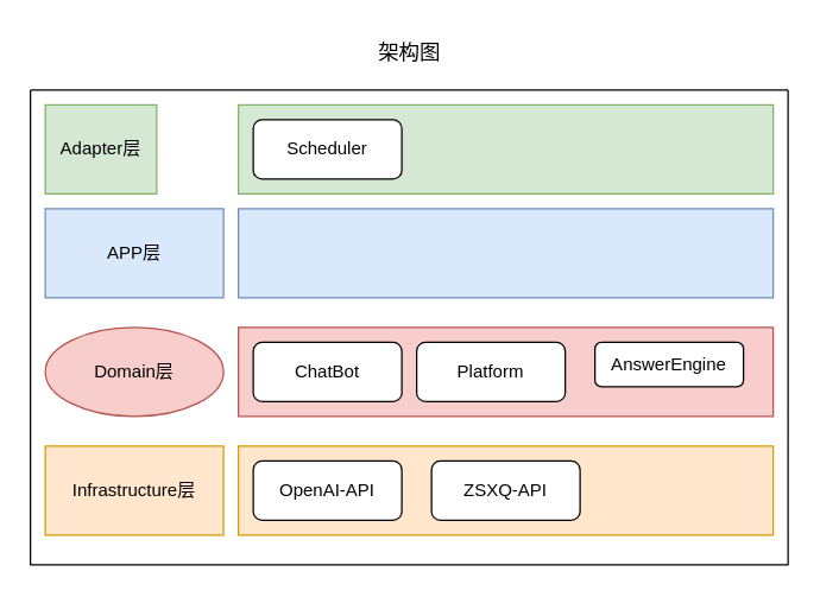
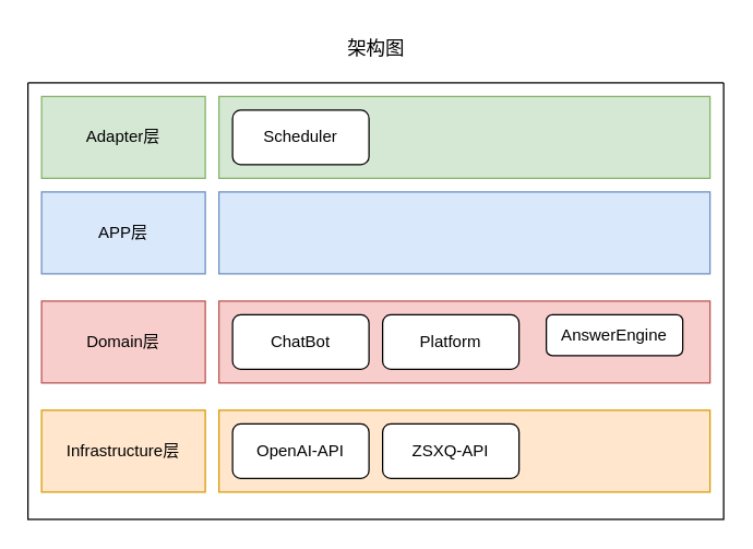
- <mxCell id="3" value="Adapter层" style="rounded=0;whiteSpace=wrap;html=1;fillColor=#d5e8d4;strokeColor=#82b366;" parent="2" vertex="1"><mxGeometry x="10" y="10" width="75" height="60" as="geometry" /></mxCell>
+ <mxCell id="3" value="Adapter层" style="rounded=0;whiteSpace=wrap;html=1;fillColor=#d5e8d4;strokeColor=#82b366;" parent="2" vertex="1"><mxGeometry x="10" y="10" width="120" height="60" as="geometry" /></mxCell>
- <mxCell id="7" value="Domain层" style="ellipse;whiteSpace=wrap;html=1;fillColor=#f8cecc;strokeColor=#b85450;" parent="2" vertex="1"><mxGeometry x="10" y="160" width="120" height="60" as="geometry" /></mxCell>
+ <mxCell id="7" value="Domain层" style="rounded=0;whiteSpace=wrap;html=1;fillColor=#f8cecc;strokeColor=#b85450;" parent="2" vertex="1"><mxGeometry x="10" y="160" width="120" height="60" as="geometry" /></mxCell>
- <mxCell id="12" value="ZSXQ-API" style="rounded=1;whiteSpace=wrap;html=1;" parent="2" vertex="1"><mxGeometry x="270" y="250" width="100" height="40" as="geometry" /></mxCell>
+ <mxCell id="12" value="ZSXQ-API" style="rounded=1;whiteSpace=wrap;html=1;" parent="2" vertex="1"><mxGeometry x="260" y="250" width="100" height="40" as="geometry" /></mxCell>
